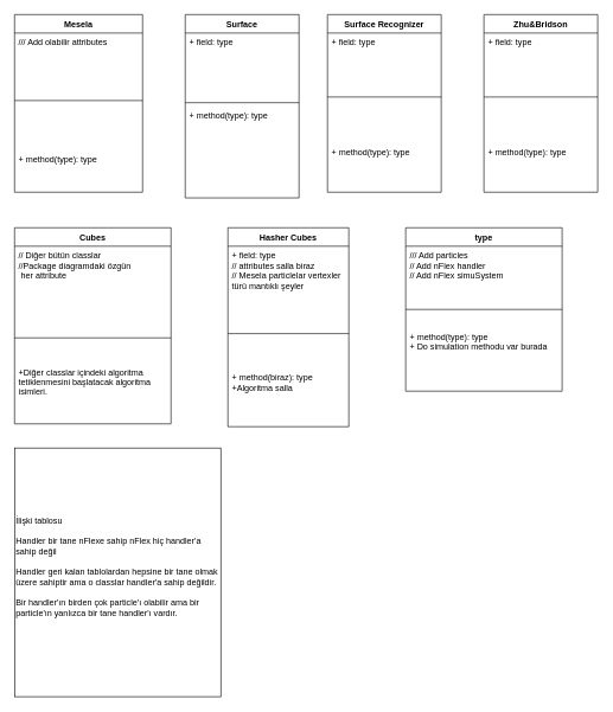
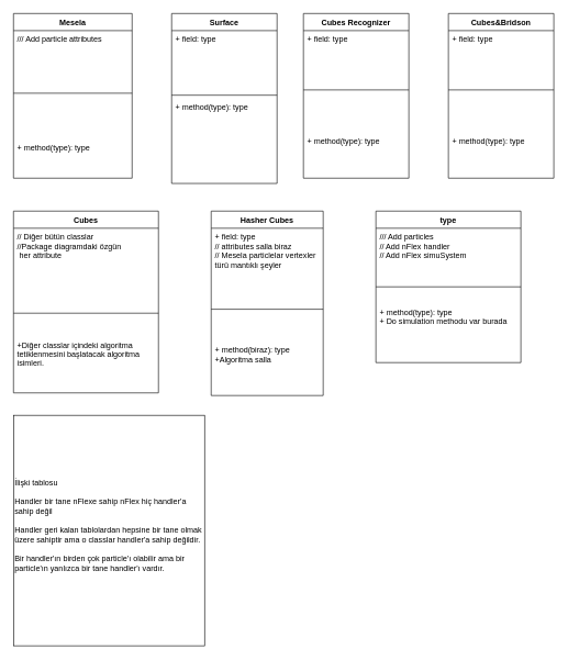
- <mxCell id="18" value="Surface Recognizer" style="swimlane;fontStyle=1;align=center;verticalAlign=top;childLayout=stackLayout;horizontal=1;startSize=26;horizontalStack=0;resizeParent=1;resizeParentMax=0;resizeLast=0;collapsible=1;marginBottom=0;" vertex="1" parent="1"><mxGeometry x="460" y="20" width="160" height="250" as="geometry" /></mxCell>
+ <mxCell id="18" value="Cubes Recognizer" style="swimlane;fontStyle=1;align=center;verticalAlign=top;childLayout=stackLayout;horizontal=1;startSize=26;horizontalStack=0;resizeParent=1;resizeParentMax=0;resizeLast=0;collapsible=1;marginBottom=0;" vertex="1" parent="1"><mxGeometry x="460" y="20" width="160" height="250" as="geometry" /></mxCell>
- <mxCell id="14" value="Zhu&amp;Bridson" style="swimlane;fontStyle=1;align=center;verticalAlign=top;childLayout=stackLayout;horizontal=1;startSize=26;horizontalStack=0;resizeParent=1;resizeParentMax=0;resizeLast=0;collapsible=1;marginBottom=0;" vertex="1" parent="1"><mxGeometry x="680" y="20" width="160" height="250" as="geometry" /></mxCell>
+ <mxCell id="14" value="Cubes&amp;Bridson" style="swimlane;fontStyle=1;align=center;verticalAlign=top;childLayout=stackLayout;horizontal=1;startSize=26;horizontalStack=0;resizeParent=1;resizeParentMax=0;resizeLast=0;collapsible=1;marginBottom=0;" vertex="1" parent="1"><mxGeometry x="680" y="20" width="160" height="250" as="geometry" /></mxCell>
- <mxCell id="3" value="/// Add olabilir attributes&#10;" style="text;strokeColor=none;fillColor=none;align=left;verticalAlign=top;spacingLeft=4;spacingRight=4;overflow=hidden;rotatable=0;points=[[0,0.5],[1,0.5]];portConstraint=eastwest;" vertex="1" parent="2"><mxGeometry y="26" width="180" height="26" as="geometry" /></mxCell>
+ <mxCell id="3" value="/// Add particle attributes&#10;" style="text;strokeColor=none;fillColor=none;align=left;verticalAlign=top;spacingLeft=4;spacingRight=4;overflow=hidden;rotatable=0;points=[[0,0.5],[1,0.5]];portConstraint=eastwest;" vertex="1" parent="2"><mxGeometry y="26" width="180" height="26" as="geometry" /></mxCell>
